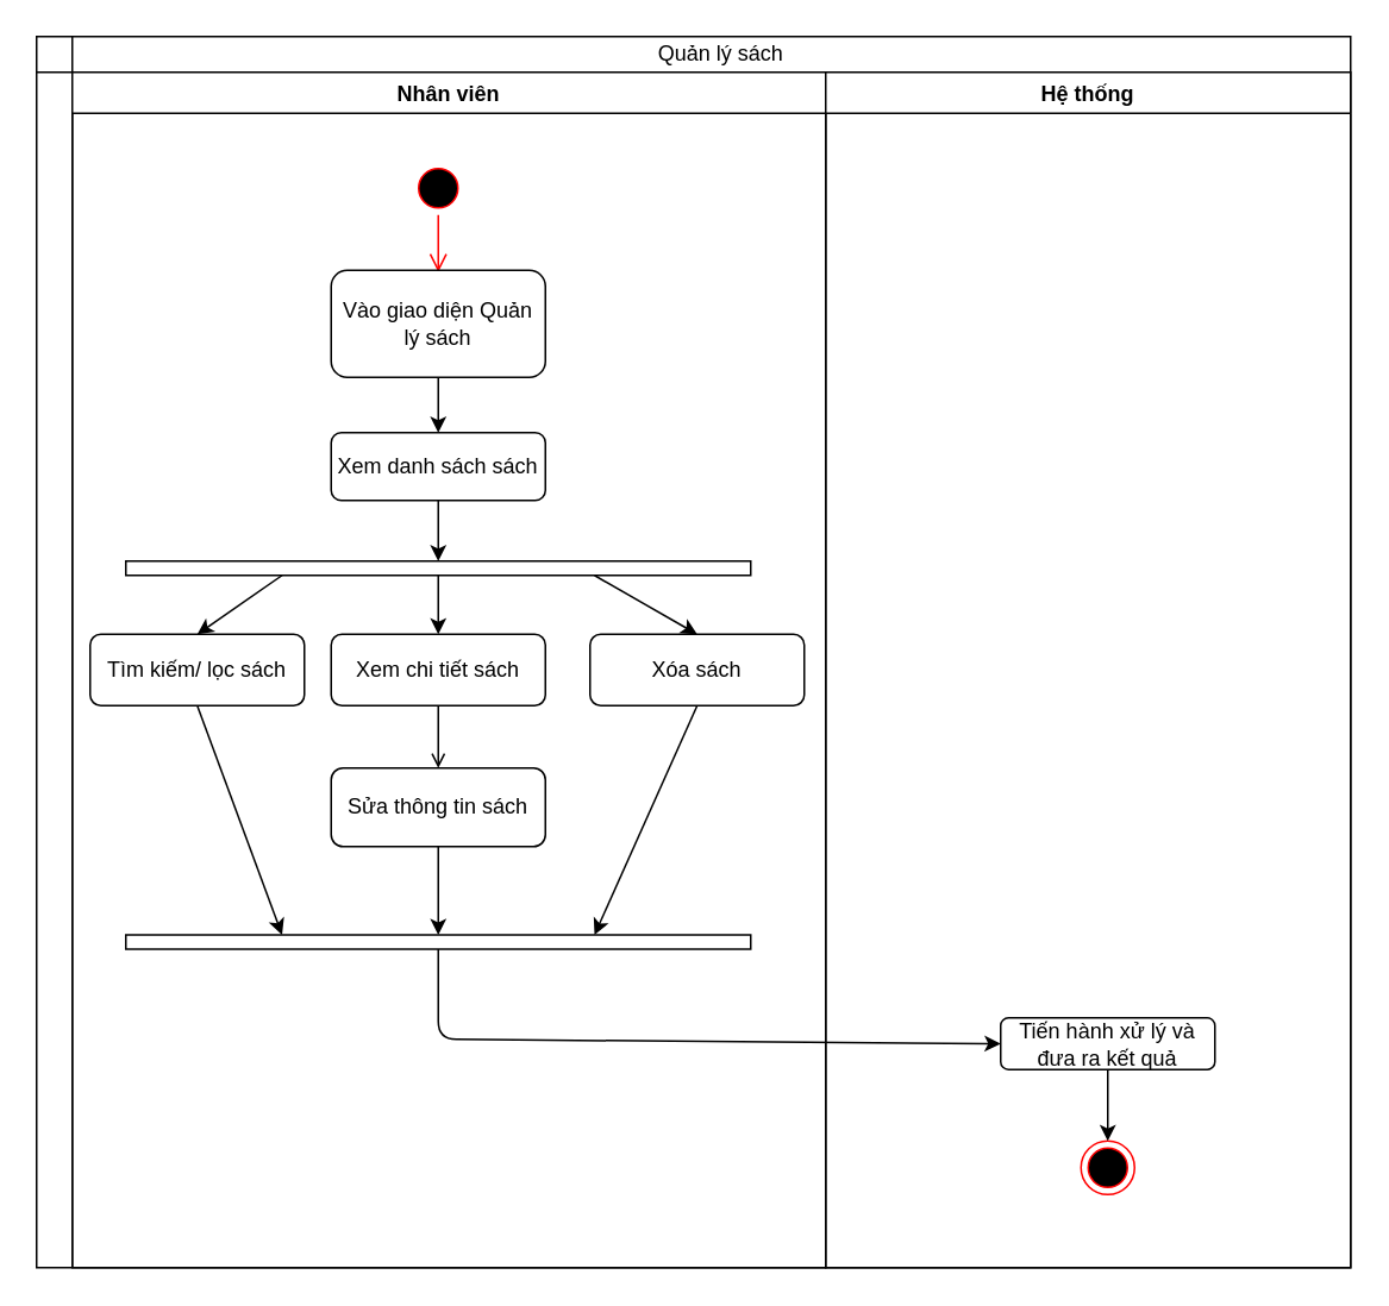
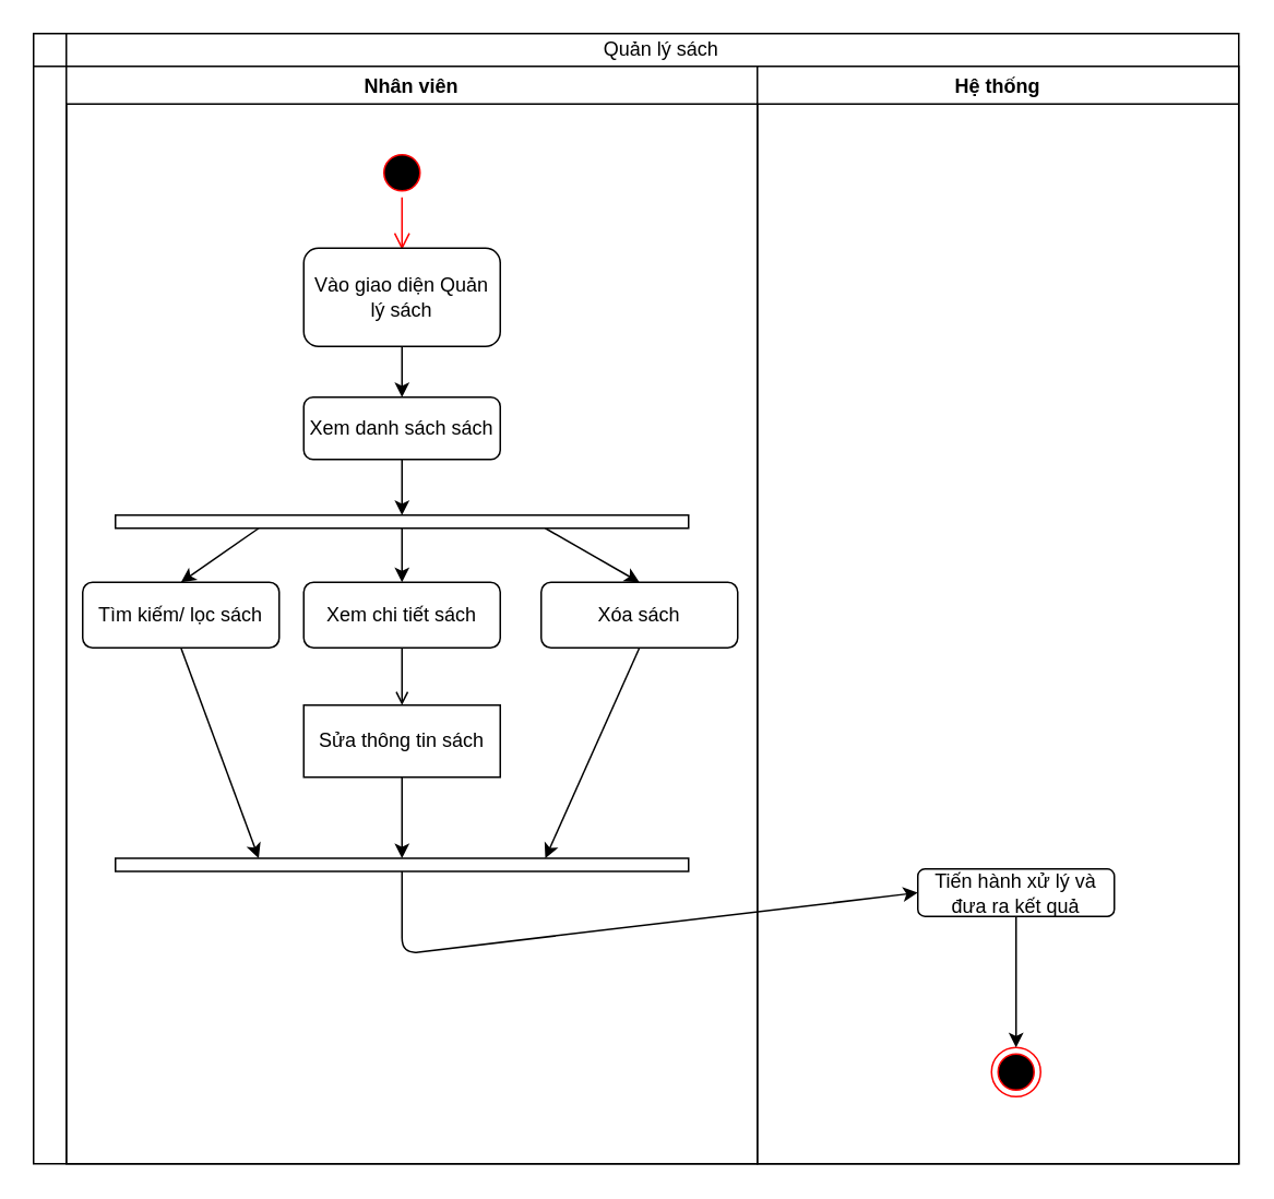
- <mxCell id="13" value="Sửa thông tin sách" style="rounded=1;whiteSpace=wrap;html=1;" vertex="1" parent="3"><mxGeometry x="145" y="390" width="120" height="44" as="geometry" /></mxCell>
+ <mxCell id="13" value="Sửa thông tin sách" style="whiteSpace=wrap;html=1;rounded=0;" vertex="1" parent="3"><mxGeometry x="145" y="390" width="120" height="44" as="geometry" /></mxCell>
- <mxCell id="16" value="Tiến hành xử lý và đưa ra kết quả" style="rounded=1;whiteSpace=wrap;html=1;" vertex="1" parent="15"><mxGeometry x="98" y="530" width="120" height="29" as="geometry" /></mxCell>
+ <mxCell id="16" value="Tiến hành xử lý và đưa ra kết quả" style="rounded=1;whiteSpace=wrap;html=1;" vertex="1" parent="15"><mxGeometry x="98" y="490" width="120" height="29" as="geometry" /></mxCell>
